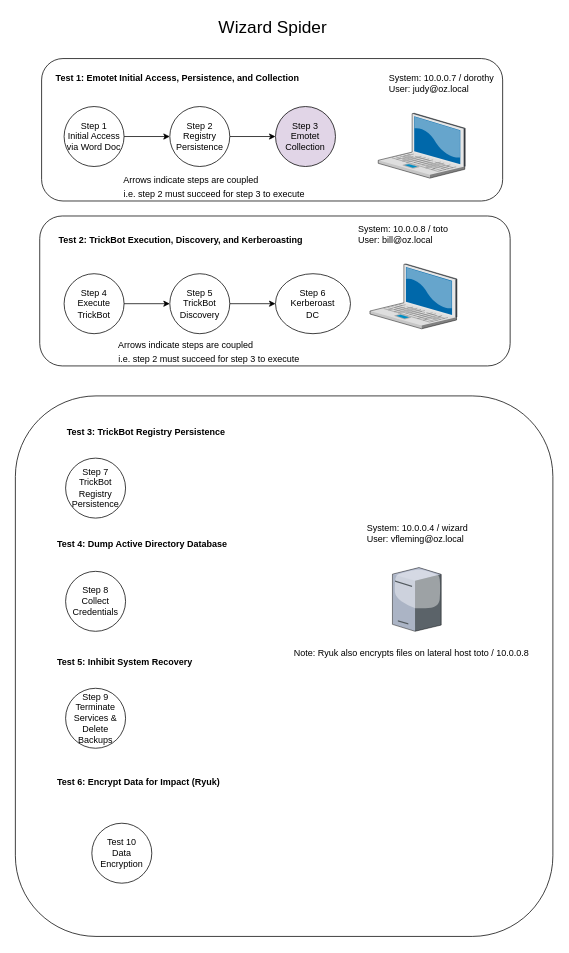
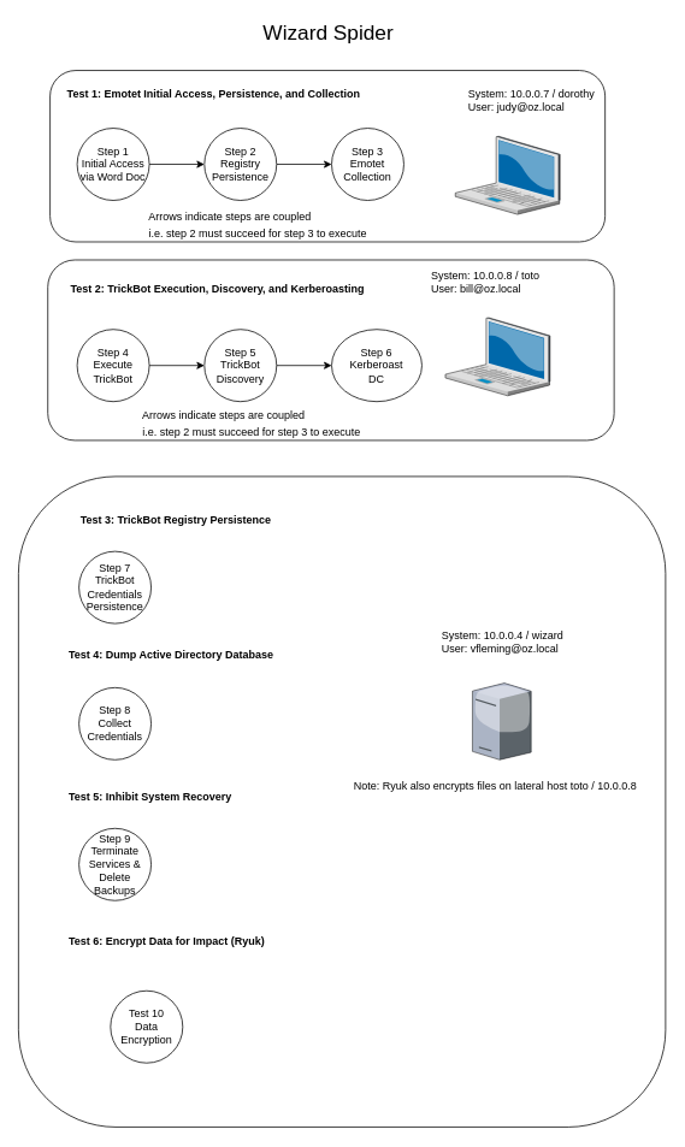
- <mxCell id="9" value="Step 3&lt;br&gt;Emotet Collection" style="ellipse;whiteSpace=wrap;html=1;aspect=fixed;fontSize=12;fillColor=#e1d5e7;" parent="1" vertex="1"><mxGeometry x="367" y="141" width="80" height="80" as="geometry" /></mxCell>
+ <mxCell id="9" value="Step 3&lt;br&gt;Emotet Collection" style="ellipse;whiteSpace=wrap;html=1;aspect=fixed;fontSize=12;" parent="1" vertex="1"><mxGeometry x="367" y="141" width="80" height="80" as="geometry" /></mxCell>
- <mxCell id="17" value="Step 7&lt;br&gt;TrickBot Registry&lt;br&gt;Persistence" style="ellipse;whiteSpace=wrap;html=1;aspect=fixed;fontSize=12;" parent="1" vertex="1"><mxGeometry x="87" y="610" width="80" height="80" as="geometry" /></mxCell>
+ <mxCell id="17" value="Step 7&lt;br&gt;TrickBot Credentials&lt;br&gt;Persistence" style="ellipse;whiteSpace=wrap;html=1;aspect=fixed;fontSize=12;" parent="1" vertex="1"><mxGeometry x="87" y="610" width="80" height="80" as="geometry" /></mxCell>
